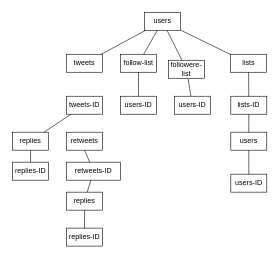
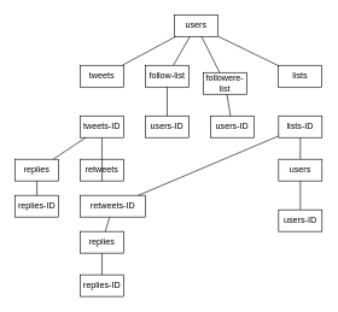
- <mxCell id="28" value="" style="endArrow=none;html=1;rounded=0;" edge="1" parent="1" source="6" target="9"><mxGeometry width="50" height="50" relative="1" as="geometry"><mxPoint x="200" y="280" as="sourcePoint" /><mxPoint x="200" y="250" as="targetPoint" /></mxGeometry></mxCell>
+ <mxCell id="28" value="" style="endArrow=none;html=1;rounded=0;" edge="1" parent="1" source="6" target="3"><mxGeometry width="50" height="50" relative="1" as="geometry"><mxPoint x="200" y="280" as="sourcePoint" /><mxPoint x="200" y="250" as="targetPoint" /></mxGeometry></mxCell>
- <mxCell id="24" value="" style="endArrow=none;html=1;rounded=0;exitX=0.5;exitY=1;exitDx=0;exitDy=0;" edge="1" parent="1" source="15" target="3"><mxGeometry width="50" height="50" relative="1" as="geometry"><mxPoint x="160" y="240" as="sourcePoint" /><mxPoint x="160" y="210" as="targetPoint" /></mxGeometry></mxCell>
+ <mxCell id="24" value="" style="endArrow=none;html=1;rounded=0;exitX=0.5;exitY=1;exitDx=0;exitDy=0;" edge="1" parent="1" source="15" target="16"><mxGeometry width="50" height="50" relative="1" as="geometry"><mxPoint x="160" y="240" as="sourcePoint" /><mxPoint x="160" y="210" as="targetPoint" /></mxGeometry></mxCell>
